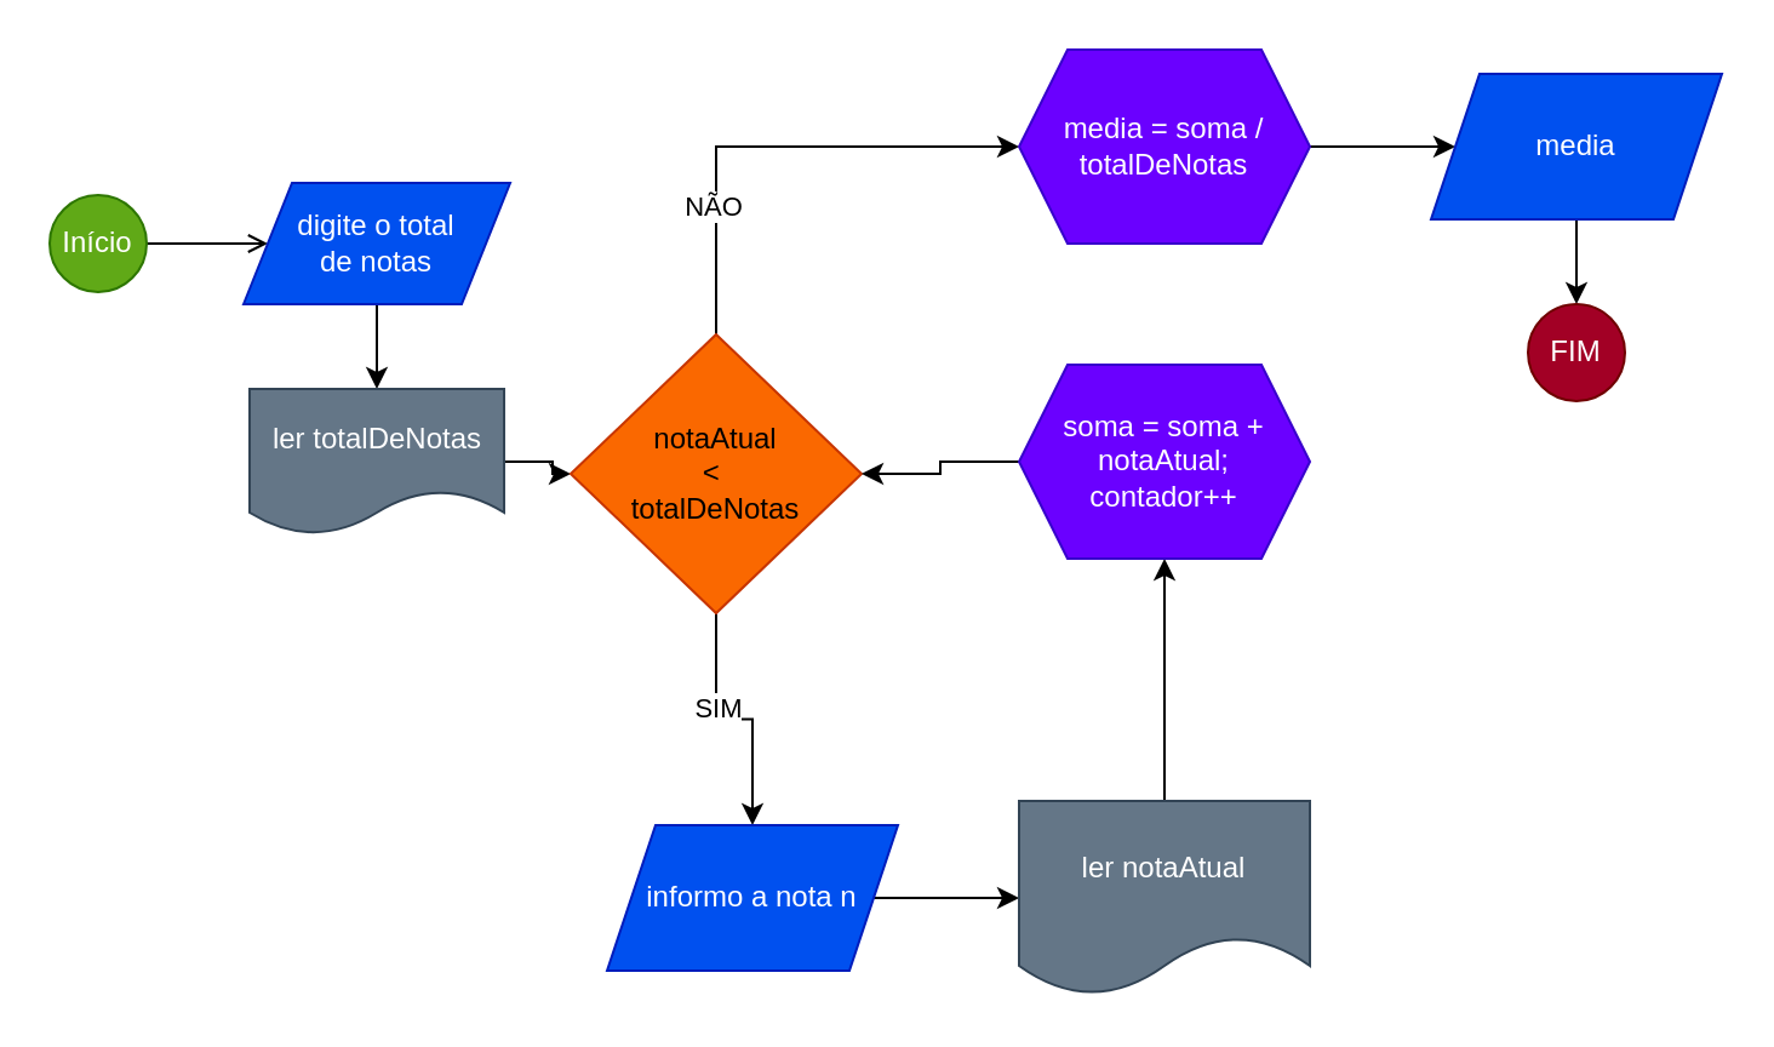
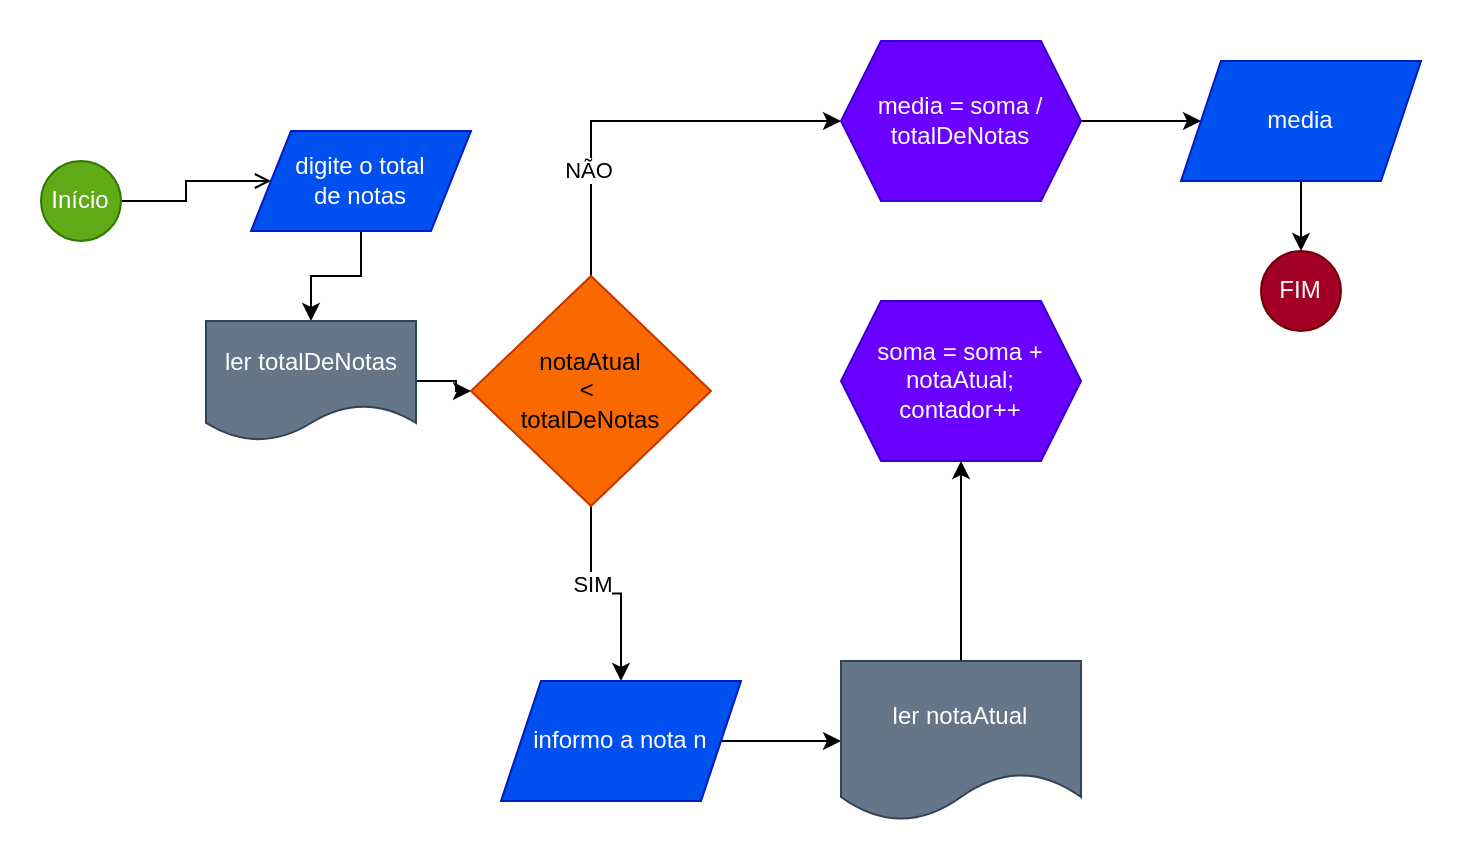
- <mxCell id="5" value="digite o total&lt;div&gt;de notas&lt;/div&gt;" style="shape=parallelogram;perimeter=parallelogramPerimeter;whiteSpace=wrap;html=1;fixedSize=1;fillColor=#0050ef;strokeColor=#001DBC;fontColor=#ffffff;" vertex="1" parent="1"><mxGeometry x="100" y="75" width="110" height="50" as="geometry" /></mxCell>
+ <mxCell id="5" value="digite o total&lt;div&gt;de notas&lt;/div&gt;" style="shape=parallelogram;perimeter=parallelogramPerimeter;whiteSpace=wrap;html=1;fixedSize=1;fillColor=#0050ef;strokeColor=#001DBC;fontColor=#ffffff;" vertex="1" parent="1"><mxGeometry x="125" y="65" width="110" height="50" as="geometry" /></mxCell>
- <mxCell id="17" style="edgeStyle=orthogonalEdgeStyle;rounded=0;orthogonalLoop=1;jettySize=auto;html=1;exitX=0;exitY=0.5;exitDx=0;exitDy=0;entryX=1;entryY=0.5;entryDx=0;entryDy=0;" edge="1" parent="1" source="18" target="12"><mxGeometry relative="1" as="geometry" /></mxCell>
